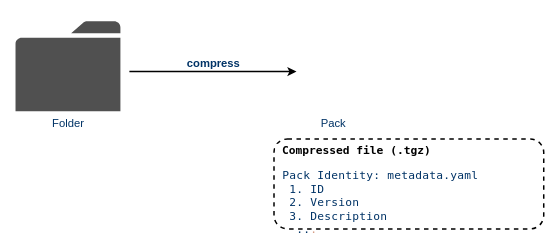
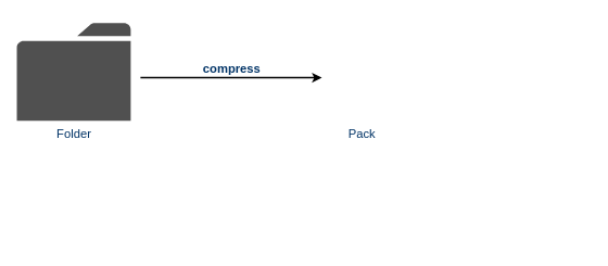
- <mxCell id="5" value="&lt;pre style=&quot;font-style: normal; font-variant-caps: normal; font-weight: 400; letter-spacing: normal; text-indent: 0px; text-transform: none; word-spacing: 0px; -webkit-text-stroke-width: 0px; text-decoration: none; caret-color: rgb(0, 0, 0); color: rgb(0, 0, 0); background-color: rgb(255, 255, 255); font-size: 15px;&quot;&gt;&lt;b style=&quot;font-size: 15px;&quot;&gt;&lt;font style=&quot;font-size: 15px;&quot;&gt; Compressed file (.tgz)&lt;/font&gt;&lt;span style=&quot;font-size: 15px;&quot;&gt; &lt;/span&gt;&lt;/b&gt;&lt;/pre&gt;&lt;font style=&quot;caret-color: rgb(0, 51, 102); color: rgb(0, 51, 102); font-family: Helvetica; font-size: 15px; font-style: normal; font-variant-caps: normal; font-weight: 400; letter-spacing: normal; text-indent: 0px; text-transform: none; word-spacing: 0px; -webkit-text-stroke-width: 0px; text-decoration: none; background-color: rgb(255, 255, 255);&quot; color=&quot;#003366&quot;&gt;&lt;span style=&quot;box-sizing: border-box; padding: 0px; border: 0px; margin: 0px; font-family: &amp;quot;IBM Plex Mono&amp;quot;, Menlo, &amp;quot;DejaVu Sans Mono&amp;quot;, &amp;quot;Bitstream Vera Sans Mono&amp;quot;, Courier, monospace; font-stretch: inherit; line-height: inherit; vertical-align: baseline; letter-spacing: 0.32px; background-color: rgb(30, 30, 30); font-size: 15px;&quot; class=&quot;hljs-string&quot;&gt;&lt;div style=&quot;font-size: 15px;&quot;&gt;&lt;span style=&quot;box-sizing: border-box; padding: 0px; border: 0px; margin: 0px; font-stretch: inherit; line-height: inherit; vertical-align: baseline; font-size: 15px;&quot; class=&quot;hljs-string&quot;&gt;&amp;nbsp;Pack Identity: metadata.yaml&lt;/span&gt;&lt;/div&gt;&lt;/span&gt;&lt;span style=&quot;box-sizing: border-box; padding: 0px; border: 0px; margin: 0px; font-family: &amp;quot;IBM Plex Mono&amp;quot;, Menlo, &amp;quot;DejaVu Sans Mono&amp;quot;, &amp;quot;Bitstream Vera Sans Mono&amp;quot;, Courier, monospace; font-stretch: inherit; line-height: inherit; vertical-align: baseline; letter-spacing: 0.32px; background-color: rgb(30, 30, 30); font-size: 15px;&quot; class=&quot;hljs-string&quot;&gt;&lt;div style=&quot;font-size: 15px;&quot;&gt;&amp;nbsp; 1. ID&lt;/div&gt;&lt;/span&gt;&lt;/font&gt;&lt;span style=&quot;font-size: 15px; font-style: normal; font-variant-caps: normal; font-weight: 400; text-indent: 0px; text-transform: none; word-spacing: 0px; -webkit-text-stroke-width: 0px; text-decoration: none; color: rgb(0, 0, 0); box-sizing: border-box; padding: 0px; border: 0px; margin: 0px; font-family: &amp;quot;IBM Plex Mono&amp;quot;, Menlo, &amp;quot;DejaVu Sans Mono&amp;quot;, &amp;quot;Bitstream Vera Sans Mono&amp;quot;, Courier, monospace; font-stretch: inherit; line-height: inherit; vertical-align: baseline; letter-spacing: 0.32px; background-color: rgb(30, 30, 30);&quot; class=&quot;hljs-string&quot;&gt;&lt;div style=&quot;caret-color: rgb(0, 0, 0); font-size: 15px;&quot;&gt;&lt;font color=&quot;#003366&quot; style=&quot;font-size: 15px;&quot;&gt;&lt;span style=&quot;box-sizing: border-box; padding: 0px; border: 0px; margin: 0px; font-stretch: inherit; line-height: inherit; vertical-align: baseline; font-size: 15px;&quot; class=&quot;hljs-string&quot;&gt;&amp;nbsp; 2. Version&lt;/span&gt;&lt;/font&gt;&lt;/div&gt;&lt;div style=&quot;caret-color: rgb(0, 0, 0); font-size: 15px;&quot;&gt;&lt;font color=&quot;#003366&quot; style=&quot;font-size: 15px;&quot;&gt;&lt;span style=&quot;box-sizing: border-box; padding: 0px; border: 0px; margin: 0px; font-stretch: inherit; line-height: inherit; vertical-align: baseline; font-size: 15px;&quot; class=&quot;hljs-string&quot;&gt;&amp;nbsp; 3. Description&lt;/span&gt;&lt;/font&gt;&lt;/div&gt;&lt;div style=&quot;font-size: 15px;&quot;&gt;&lt;div style=&quot;font-size: 15px;&quot;&gt;&lt;font color=&quot;#003366&quot; style=&quot;font-size: 15px;&quot;&gt;&amp;nbsp; &amp;nbsp;..&lt;/font&gt;&lt;font color=&quot;#d69d85&quot; style=&quot;font-size: 15px;&quot;&gt;.&lt;/font&gt;&lt;/div&gt;&lt;/div&gt;&lt;/span&gt;" style="rounded=1;whiteSpace=wrap;html=1;fontColor=#003366;dashed=1;strokeWidth=2;align=left;fontSize=15;" vertex="1" parent="1"><mxGeometry x="365" y="185" width="360" height="120" as="geometry" /></mxCell>
